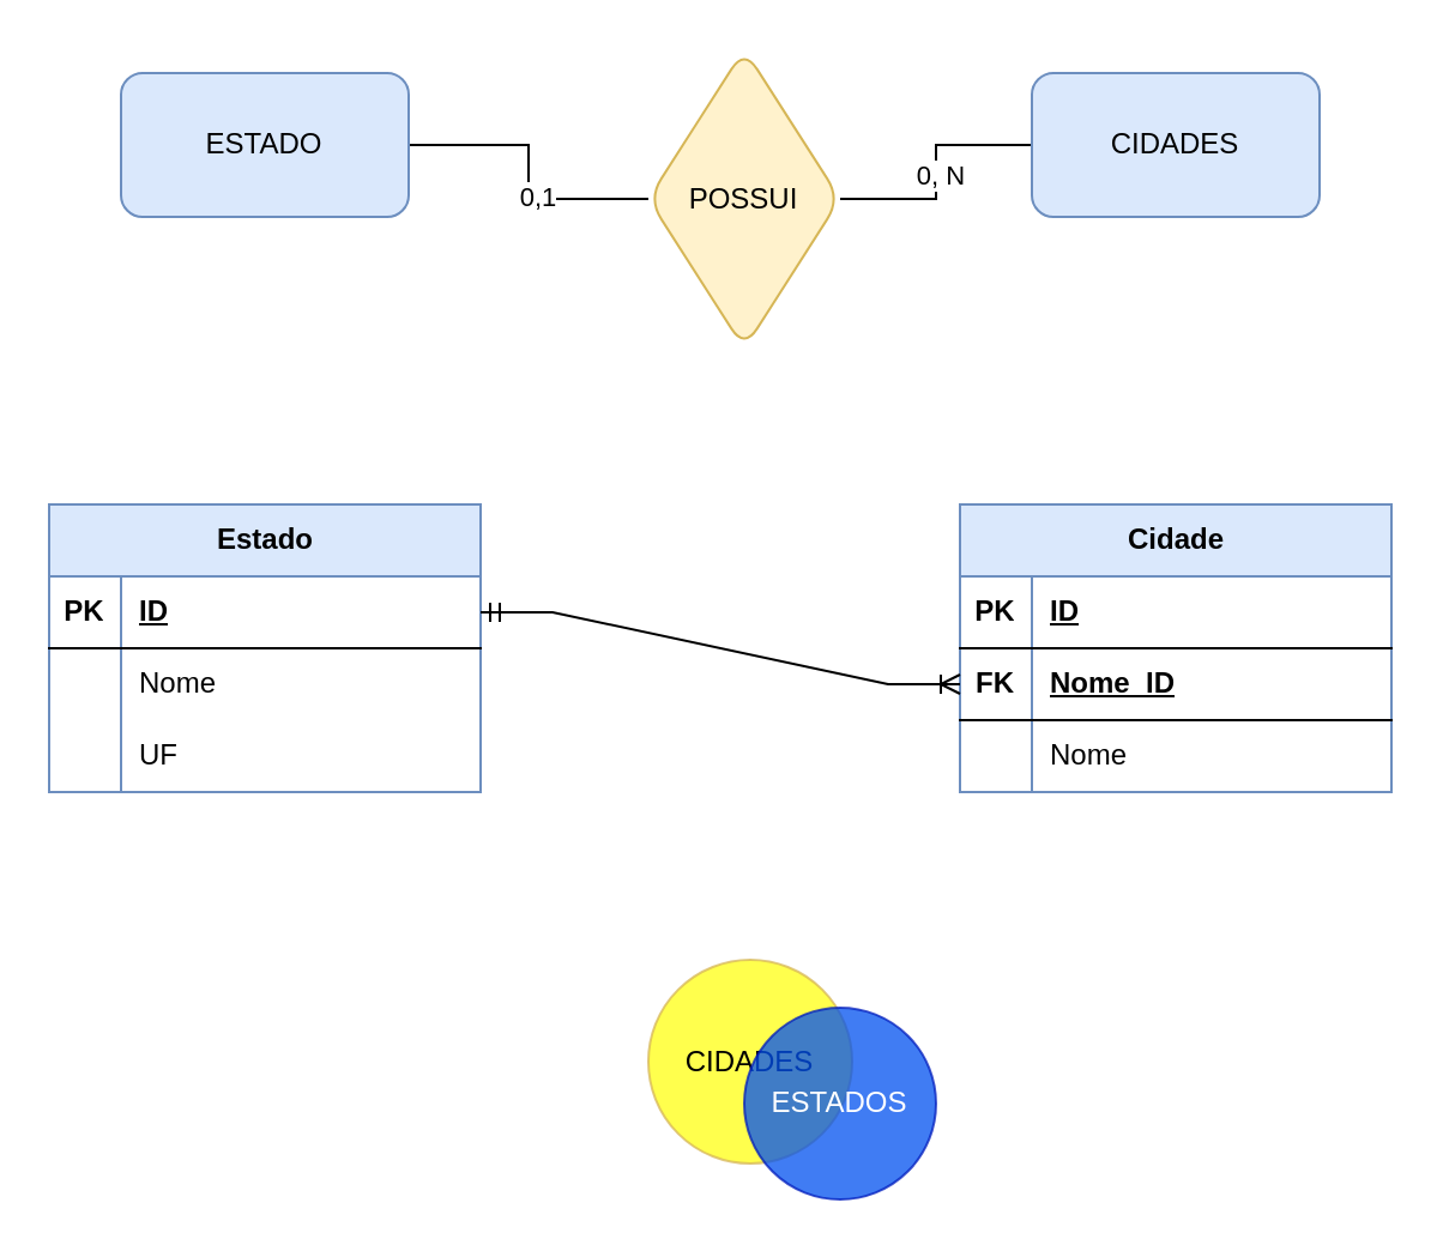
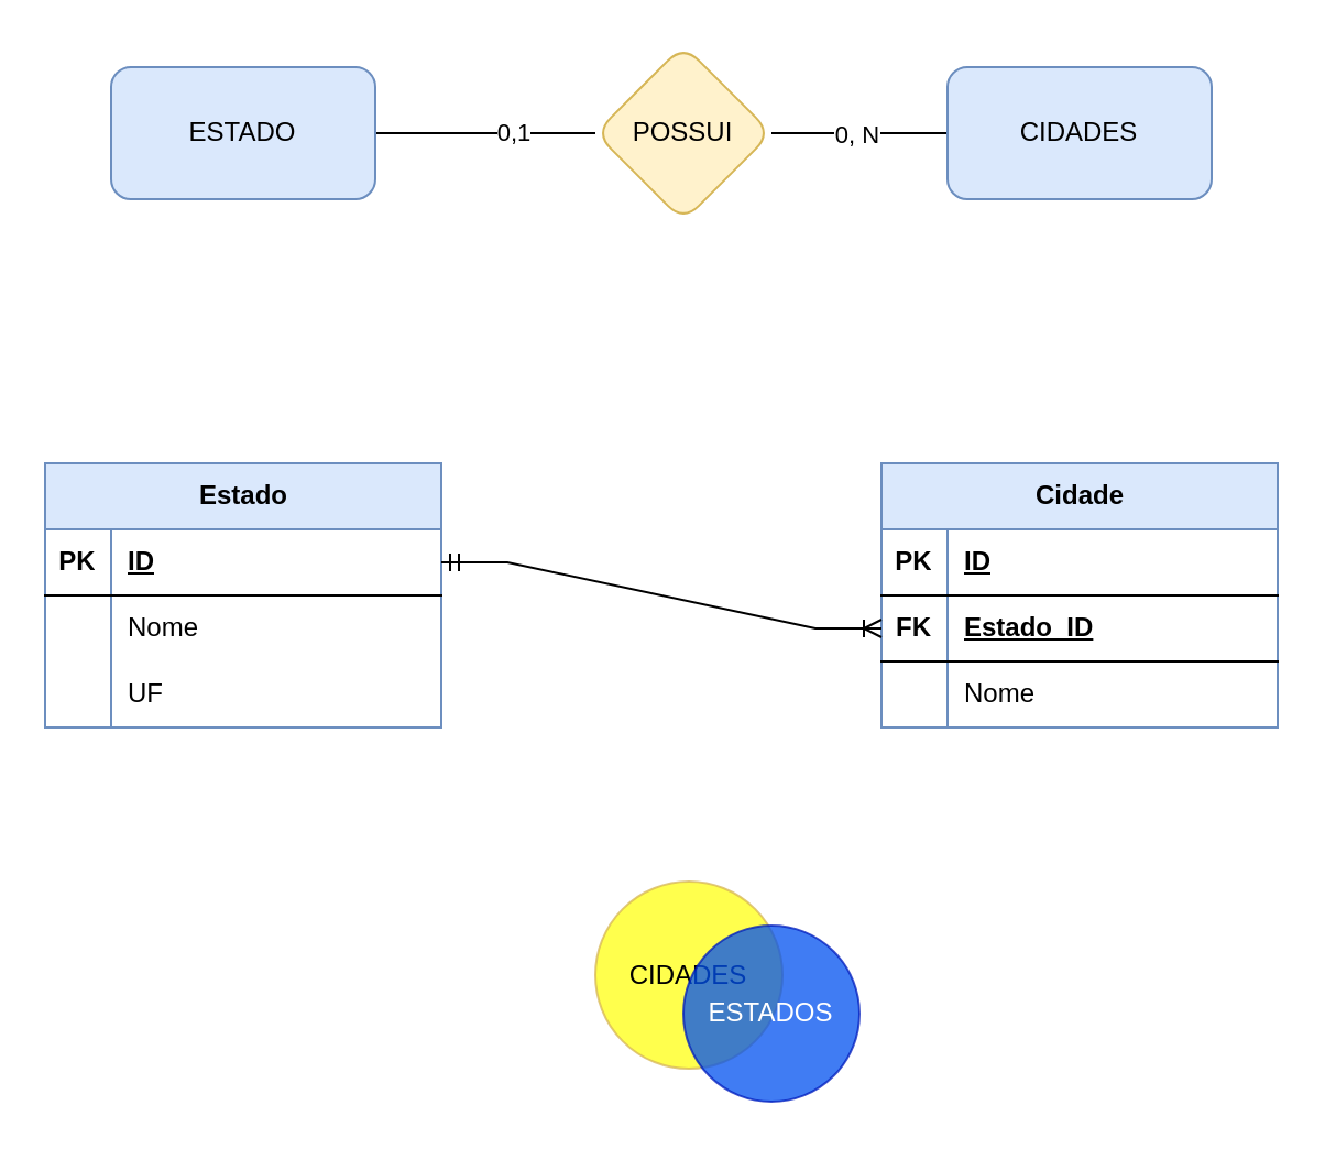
- <mxCell id="7" value="POSSUI" style="rhombus;whiteSpace=wrap;html=1;rounded=1;fillColor=#fff2cc;strokeColor=#d6b656;" vertex="1" parent="1"><mxGeometry x="270" y="20" width="80" height="125" as="geometry" /></mxCell>
+ <mxCell id="7" value="POSSUI" style="rhombus;whiteSpace=wrap;html=1;rounded=1;fillColor=#fff2cc;strokeColor=#d6b656;" vertex="1" parent="1"><mxGeometry x="270" y="20" width="80" height="80" as="geometry" /></mxCell>
- <mxCell id="25" value="Nome_ID" style="shape=partialRectangle;connectable=0;fillColor=none;top=0;left=0;bottom=0;right=0;align=left;spacingLeft=6;fontStyle=5;overflow=hidden;whiteSpace=wrap;html=1;" vertex="1" parent="23"><mxGeometry x="30" width="150" height="30" as="geometry"><mxRectangle width="150" height="30" as="alternateBounds" /></mxGeometry></mxCell>
+ <mxCell id="25" value="Estado_ID" style="shape=partialRectangle;connectable=0;fillColor=none;top=0;left=0;bottom=0;right=0;align=left;spacingLeft=6;fontStyle=5;overflow=hidden;whiteSpace=wrap;html=1;" vertex="1" parent="23"><mxGeometry x="30" width="150" height="30" as="geometry"><mxRectangle width="150" height="30" as="alternateBounds" /></mxGeometry></mxCell>
